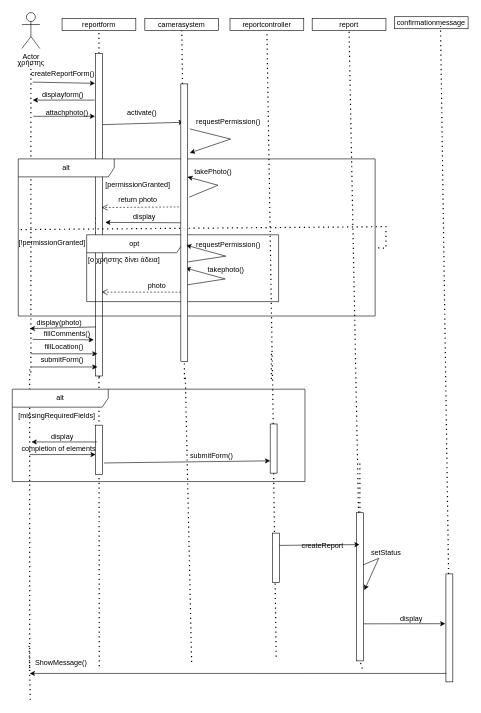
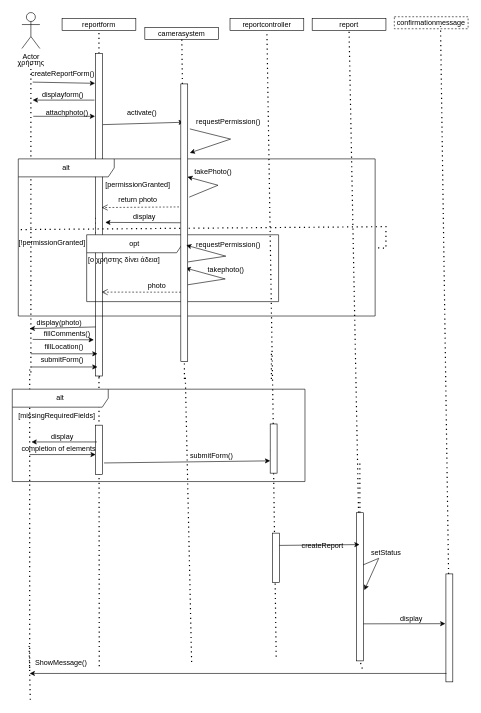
- <mxCell id="57" value="confirmationmessage" style="rounded=0;whiteSpace=wrap;html=1;" vertex="1" parent="1"><mxGeometry x="657" y="27" width="123" height="20" as="geometry" /></mxCell>
+ <mxCell id="57" value="confirmationmessage" style="rounded=0;whiteSpace=wrap;html=1;dashed=1;" vertex="1" parent="1"><mxGeometry x="657" y="27" width="123" height="20" as="geometry" /></mxCell>
- <mxCell id="5" value="camerasystem" style="rounded=0;whiteSpace=wrap;html=1;" vertex="1" parent="1"><mxGeometry x="241" y="30" width="123" height="20" as="geometry" /></mxCell>
+ <mxCell id="5" value="camerasystem" style="rounded=0;whiteSpace=wrap;html=1;" vertex="1" parent="1"><mxGeometry x="241" y="45" width="123" height="20" as="geometry" /></mxCell>
